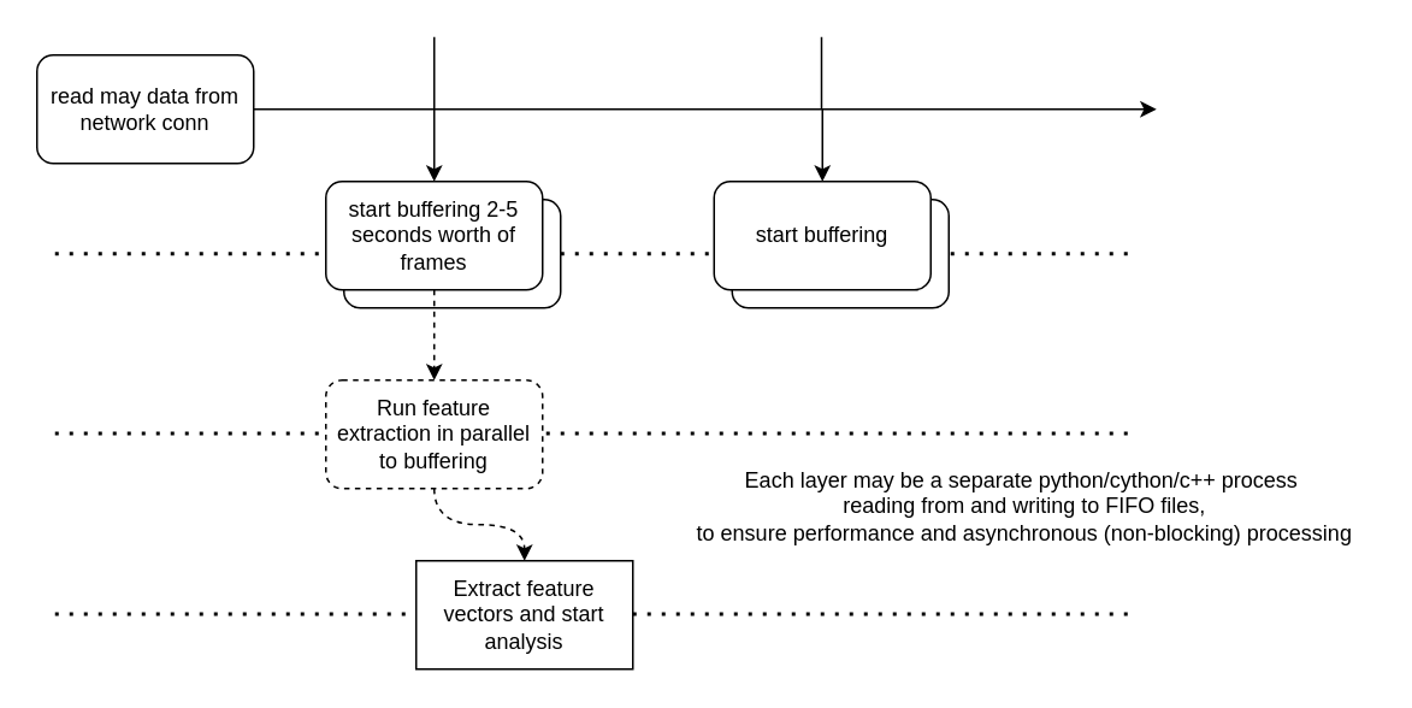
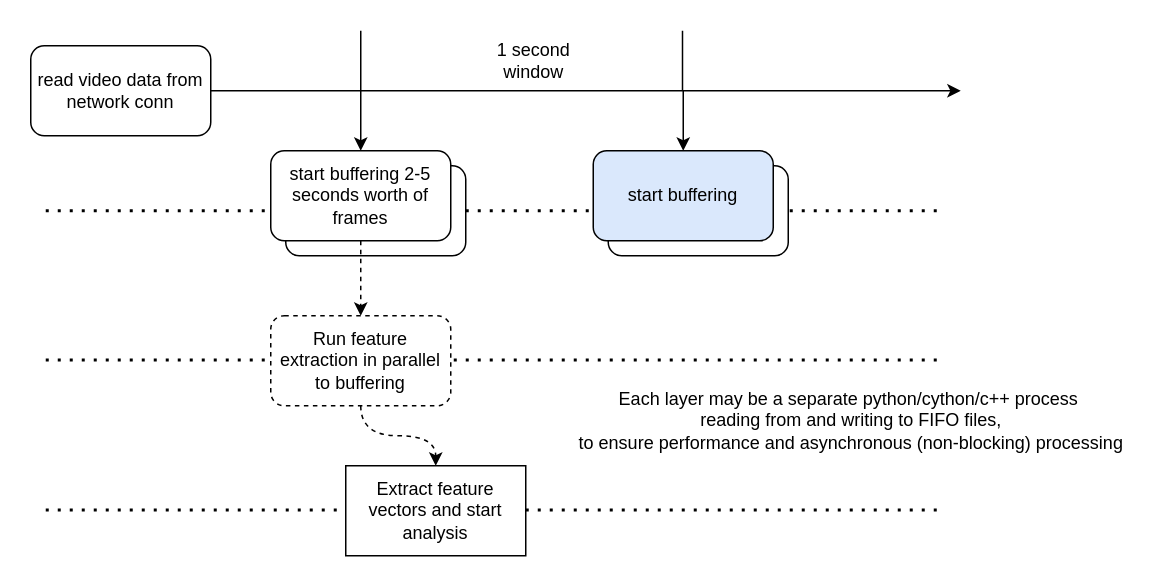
+ <mxCell id="11" value="1 second&lt;br&gt;window" style="text;html=1;align=center;verticalAlign=middle;resizable=0;points=[];autosize=1;strokeColor=none;fillColor=none;" parent="1" vertex="1"><mxGeometry x="320" y="20" width="70" height="40" as="geometry" /></mxCell>
- <mxCell id="6" value="read may data from network conn" style="rounded=1;whiteSpace=wrap;html=1;" parent="1" vertex="1"><mxGeometry x="20" y="30" width="120" height="60" as="geometry" /></mxCell>
+ <mxCell id="6" value="read video data from network conn" style="rounded=1;whiteSpace=wrap;html=1;" parent="1" vertex="1"><mxGeometry x="20" y="30" width="120" height="60" as="geometry" /></mxCell>
- <mxCell id="10" value="start buffering" style="rounded=1;whiteSpace=wrap;html=1;" parent="1" vertex="1"><mxGeometry x="395" y="100" width="120" height="60" as="geometry" /></mxCell>
+ <mxCell id="10" value="start buffering" style="rounded=1;whiteSpace=wrap;html=1;fillColor=#dae8fc;" parent="1" vertex="1"><mxGeometry x="395" y="100" width="120" height="60" as="geometry" /></mxCell>
